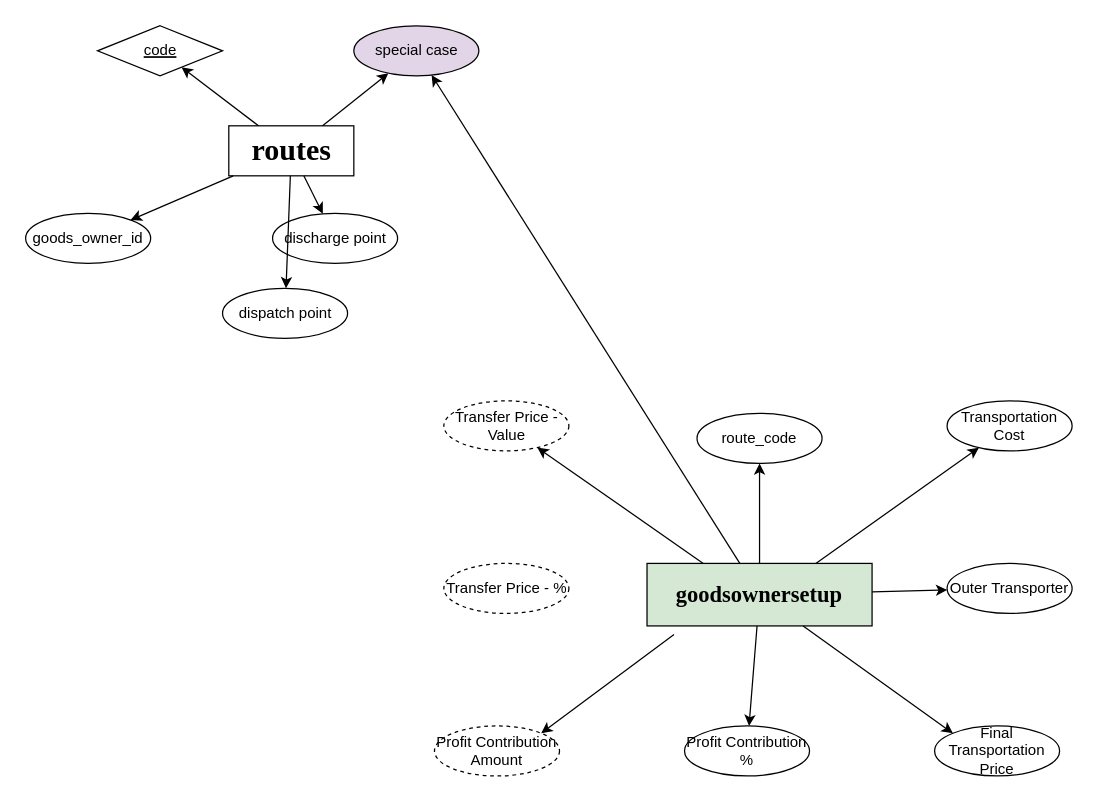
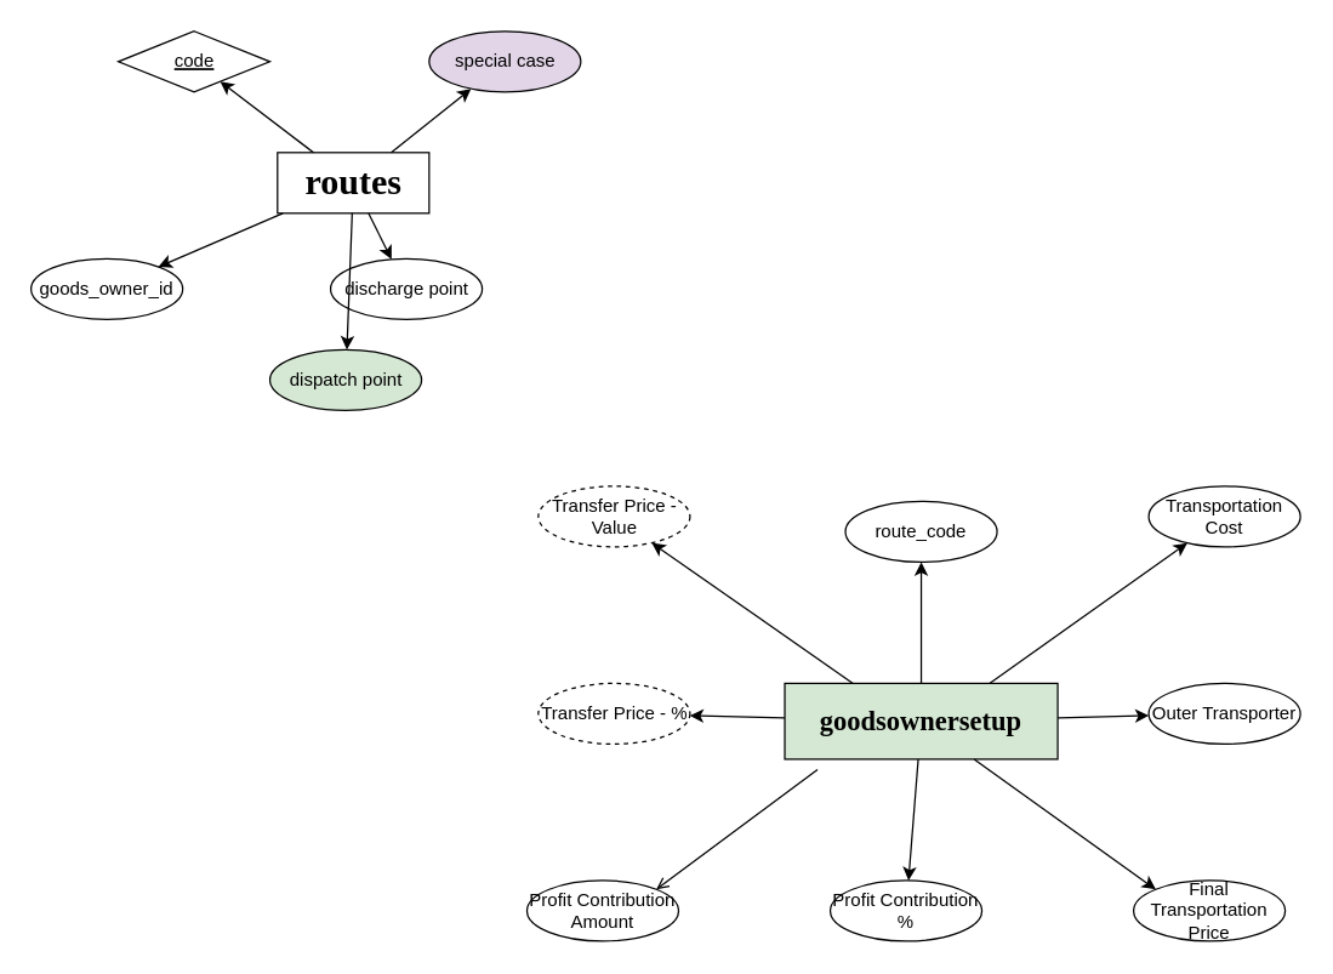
- <mxCell id="22" value="dispatch point" style="ellipse;whiteSpace=wrap;html=1;align=center;" vertex="1" parent="1"><mxGeometry x="177.5" y="230" width="100" height="40" as="geometry" /></mxCell>
+ <mxCell id="22" value="dispatch point" style="ellipse;whiteSpace=wrap;html=1;align=center;fillColor=#d5e8d4;" vertex="1" parent="1"><mxGeometry x="177.5" y="230" width="100" height="40" as="geometry" /></mxCell>
- <mxCell id="14" value="" style="endArrow=classic;html=1;rounded=0;" edge="1" parent="1" source="2" target="20"><mxGeometry width="50" height="50" relative="1" as="geometry"><mxPoint x="607" y="560" as="sourcePoint" /><mxPoint x="657" y="510" as="targetPoint" /></mxGeometry></mxCell>
+ <mxCell id="14" value="" style="endArrow=classic;html=1;rounded=0;" edge="1" parent="1" source="2" target="9"><mxGeometry width="50" height="50" relative="1" as="geometry"><mxPoint x="607" y="560" as="sourcePoint" /><mxPoint x="657" y="510" as="targetPoint" /></mxGeometry></mxCell>
- <mxCell id="18" value="" style="endArrow=classic;html=1;rounded=0;exitX=0.12;exitY=1.139;exitDx=0;exitDy=0;exitPerimeter=0;entryX=1;entryY=0;entryDx=0;entryDy=0;" edge="1" parent="1" source="2" target="7"><mxGeometry width="50" height="50" relative="1" as="geometry"><mxPoint x="647" y="300" as="sourcePoint" /><mxPoint x="697" y="250" as="targetPoint" /></mxGeometry></mxCell>
+ <mxCell id="18" value="" style="endArrow=open;html=1;rounded=0;exitX=0.12;exitY=1.139;exitDx=0;exitDy=0;exitPerimeter=0;entryX=1;entryY=0;entryDx=0;entryDy=0;" edge="1" parent="1" source="2" target="7"><mxGeometry width="50" height="50" relative="1" as="geometry"><mxPoint x="647" y="300" as="sourcePoint" /><mxPoint x="697" y="250" as="targetPoint" /></mxGeometry></mxCell>
- <mxCell id="7" value="Profit Contribution Amount" style="ellipse;whiteSpace=wrap;html=1;align=center;dashed=1;" vertex="1" parent="1"><mxGeometry x="347" y="580" width="100" height="40" as="geometry" /></mxCell>
+ <mxCell id="7" value="Profit Contribution Amount" style="ellipse;whiteSpace=wrap;html=1;align=center;" vertex="1" parent="1"><mxGeometry x="347" y="580" width="100" height="40" as="geometry" /></mxCell>
